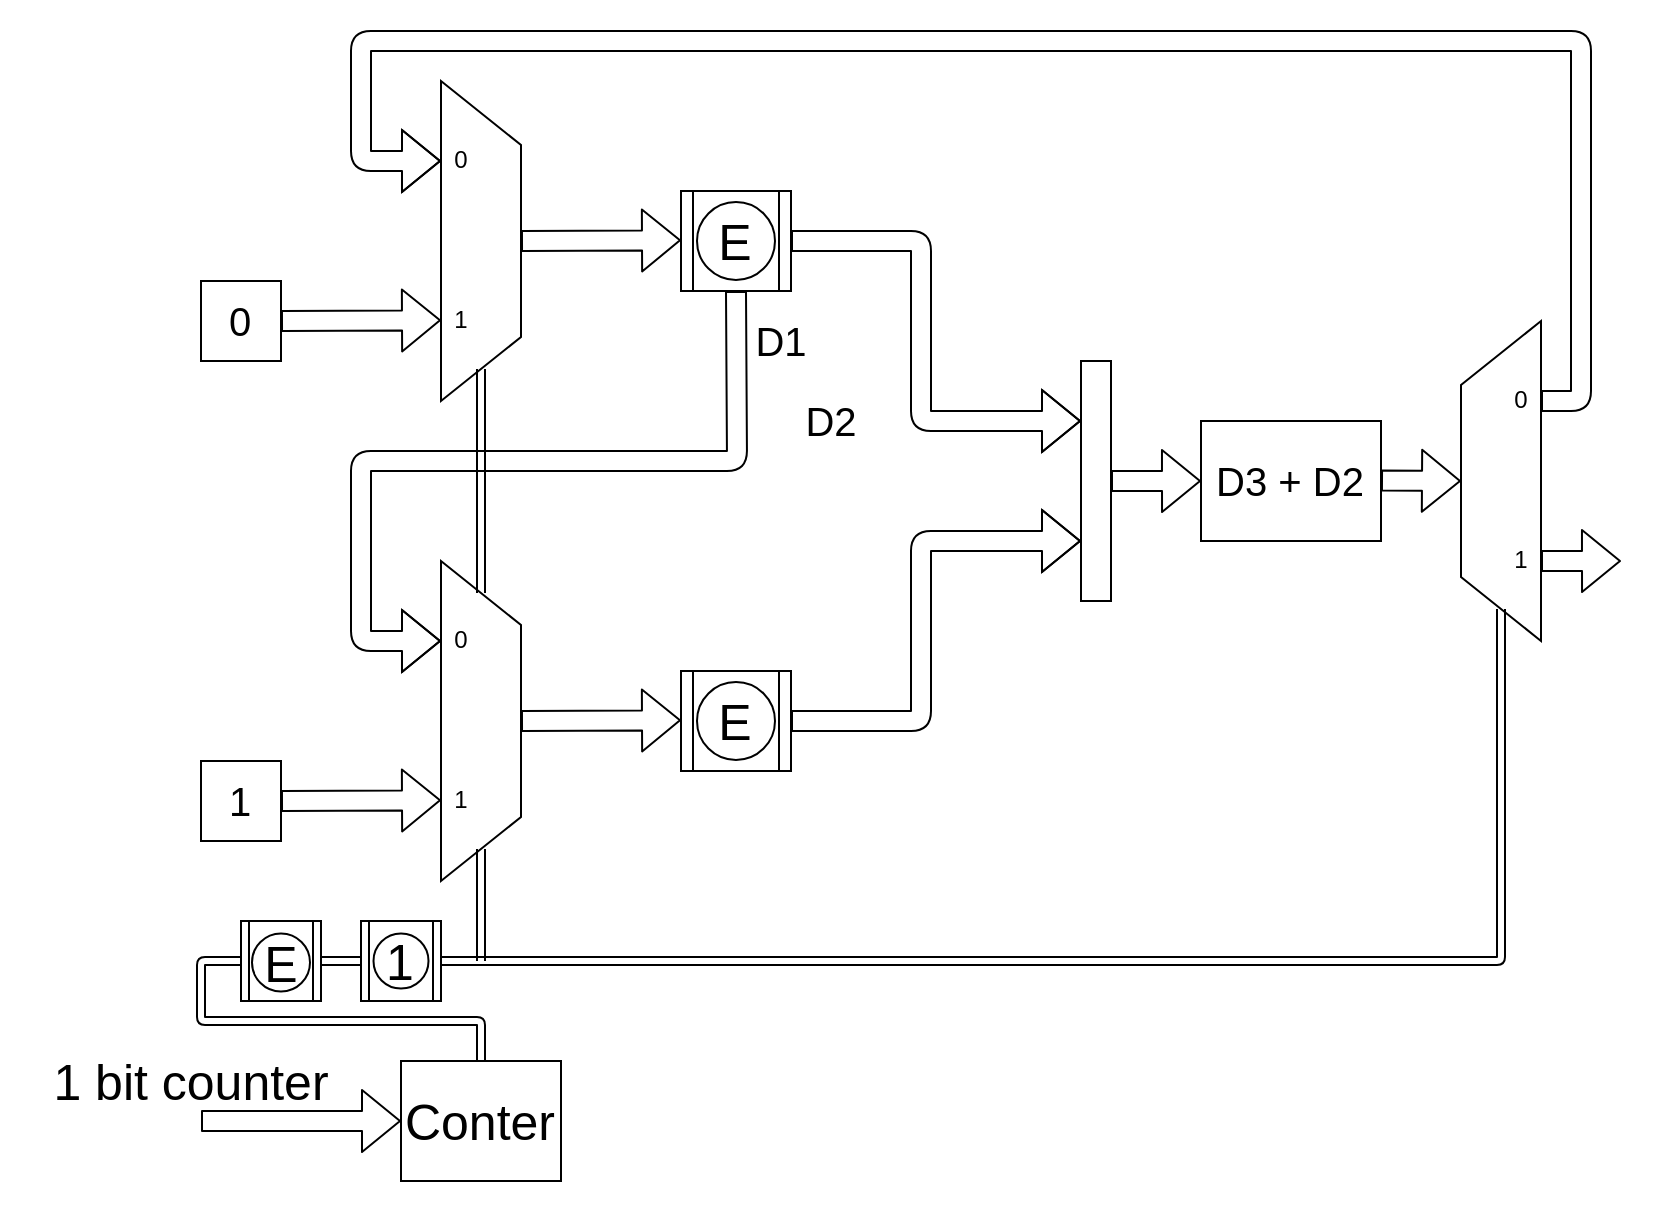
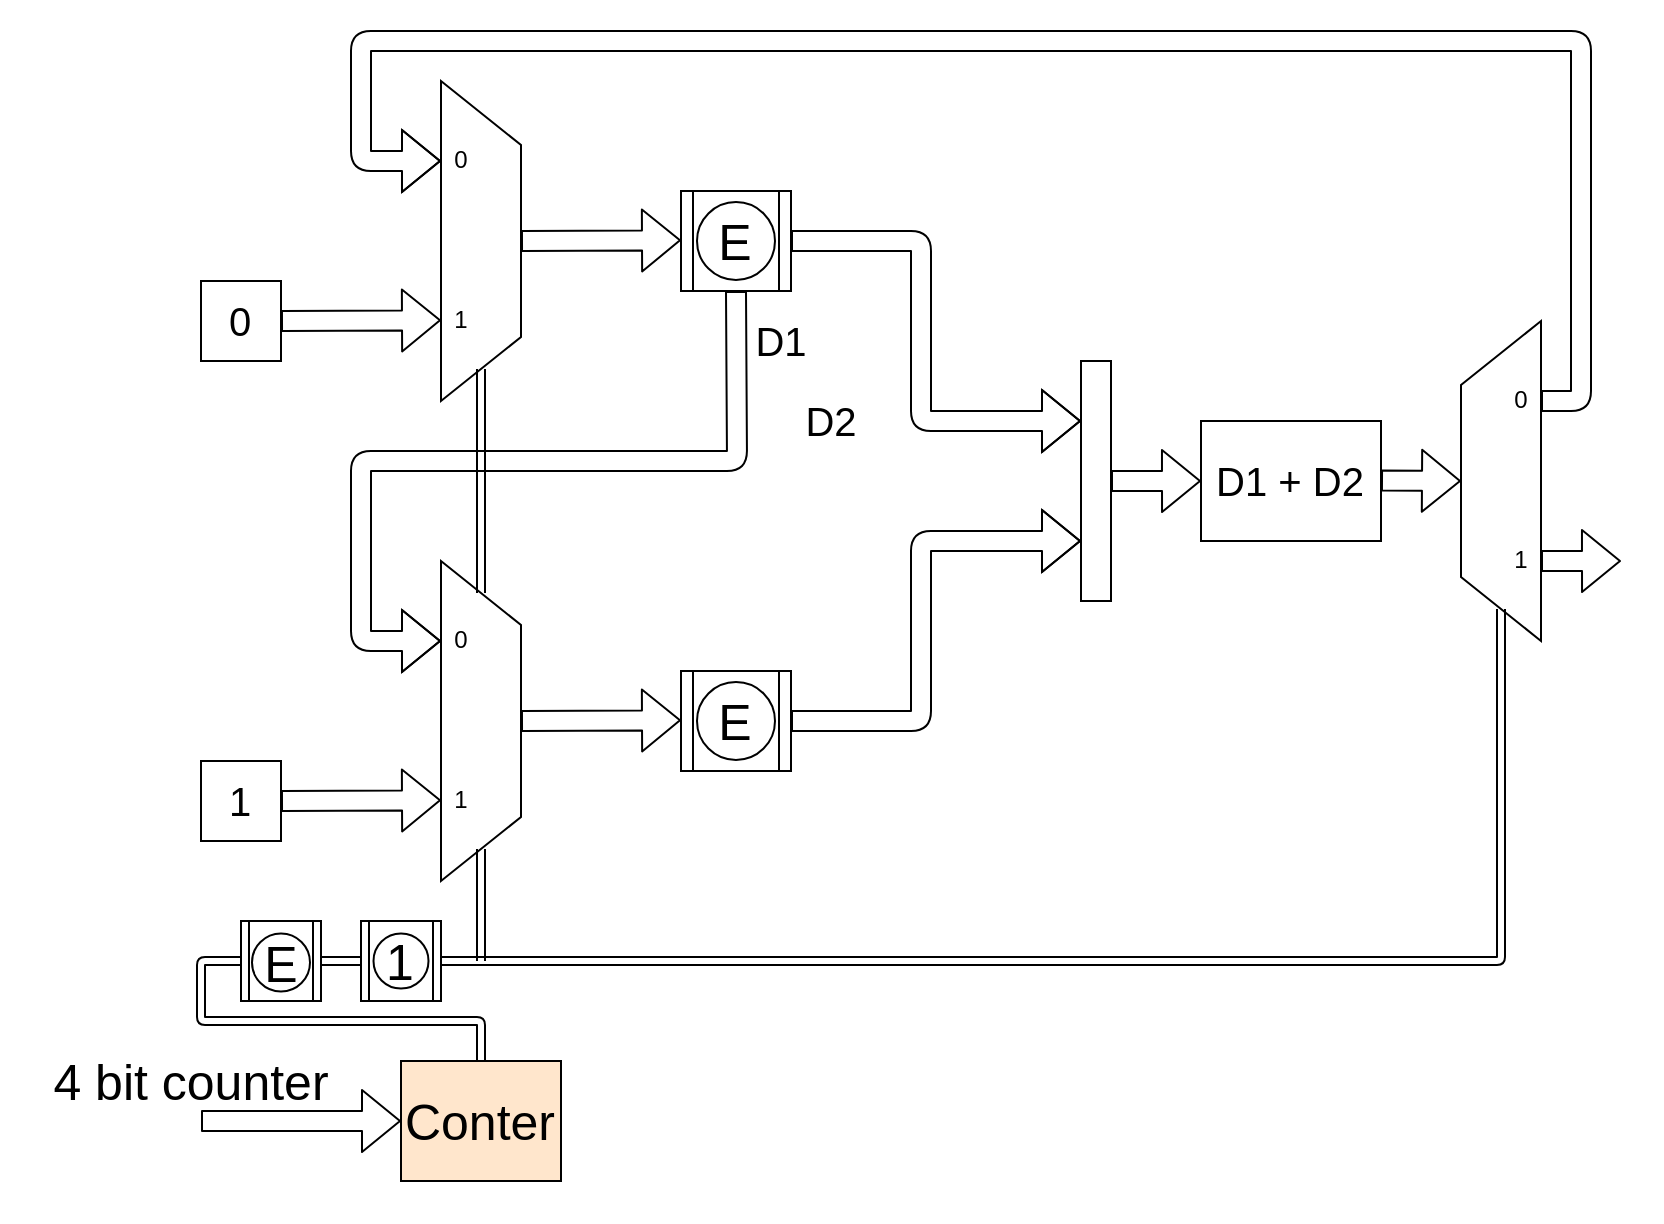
- <mxCell id="23" value="D3 + D2" style="rounded=0;whiteSpace=wrap;html=1;fontSize=20;" parent="1" vertex="1"><mxGeometry x="600" y="210" width="90" height="60" as="geometry" /></mxCell>
+ <mxCell id="23" value="D1 + D2" style="rounded=0;whiteSpace=wrap;html=1;fontSize=20;" parent="1" vertex="1"><mxGeometry x="600" y="210" width="90" height="60" as="geometry" /></mxCell>
- <mxCell id="40" value="1 bit counter" style="text;html=1;align=center;verticalAlign=middle;resizable=0;points=[];autosize=1;fontSize=25;" vertex="1" parent="1"><mxGeometry y="520" width="150" height="40" as="geometry" x="20" /></mxCell>
+ <mxCell id="40" value="4 bit counter" style="text;html=1;align=center;verticalAlign=middle;resizable=0;points=[];autosize=1;fontSize=25;" vertex="1" parent="1"><mxGeometry y="520" width="150" height="40" as="geometry" x="20" /></mxCell>
- <mxCell id="38" value="Conter" style="rounded=0;whiteSpace=wrap;html=1;fontSize=25;" vertex="1" parent="1"><mxGeometry x="200" y="530" width="80" height="60" as="geometry" /></mxCell>
+ <mxCell id="38" value="Conter" style="rounded=0;whiteSpace=wrap;html=1;fontSize=25;fillColor=#ffe6cc;" vertex="1" parent="1"><mxGeometry x="200" y="530" width="80" height="60" as="geometry" /></mxCell>
